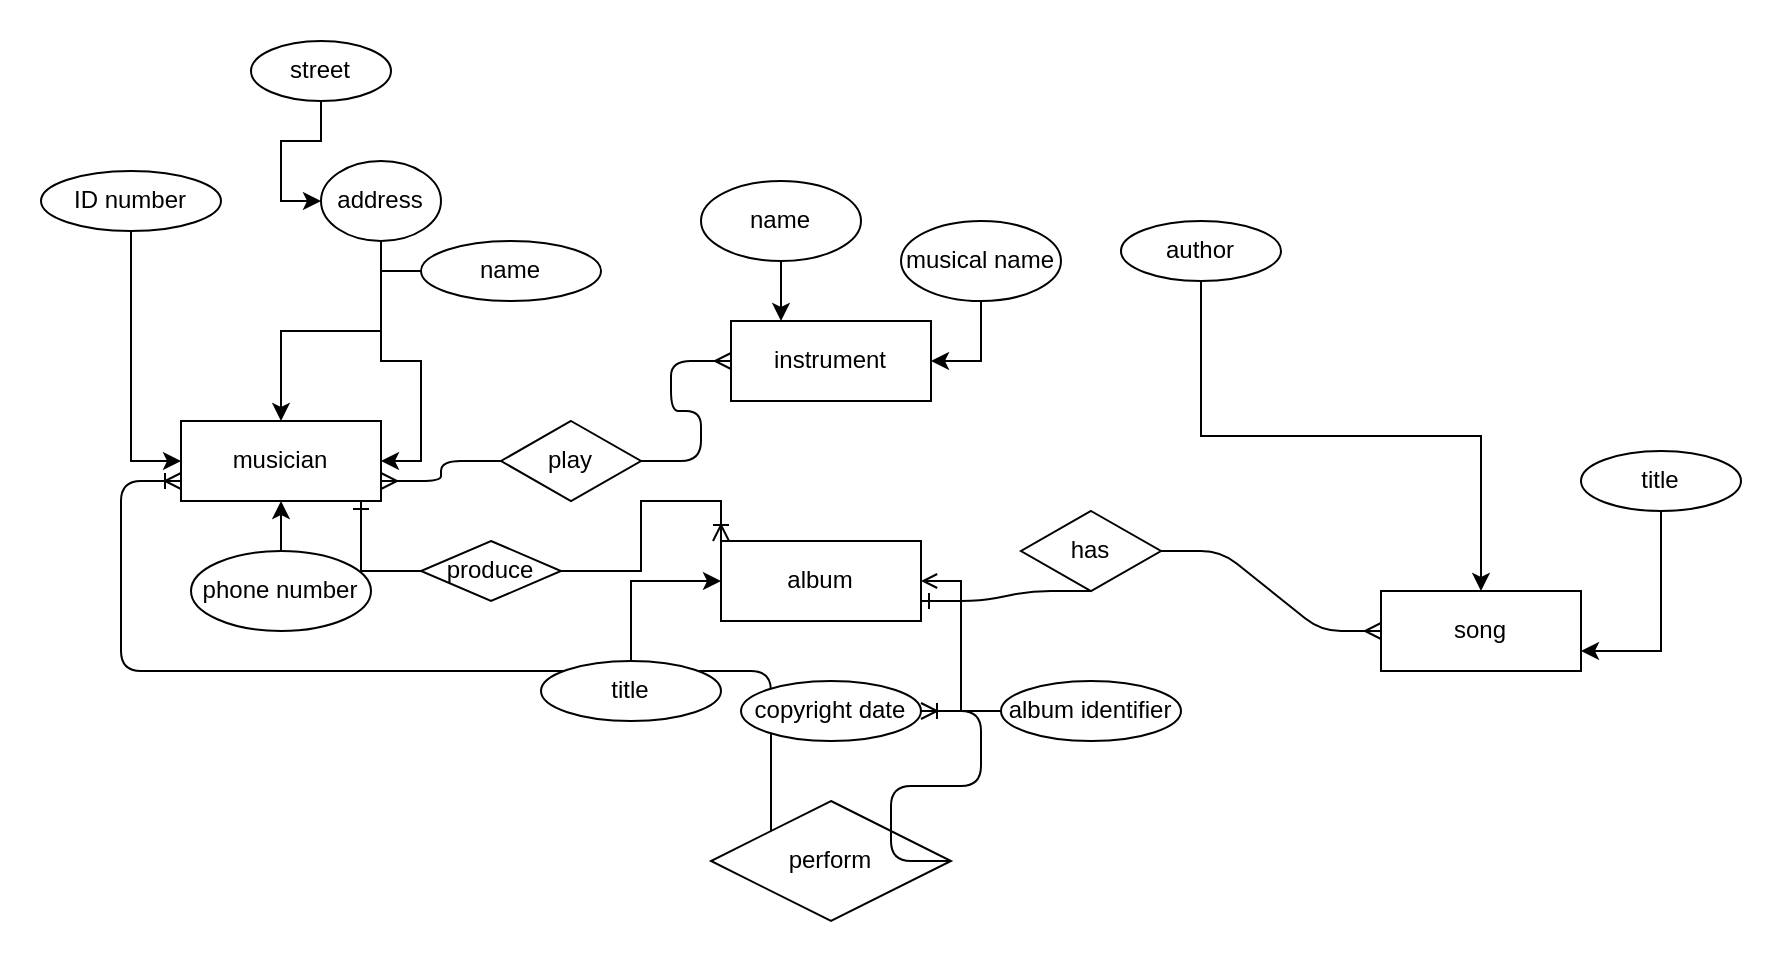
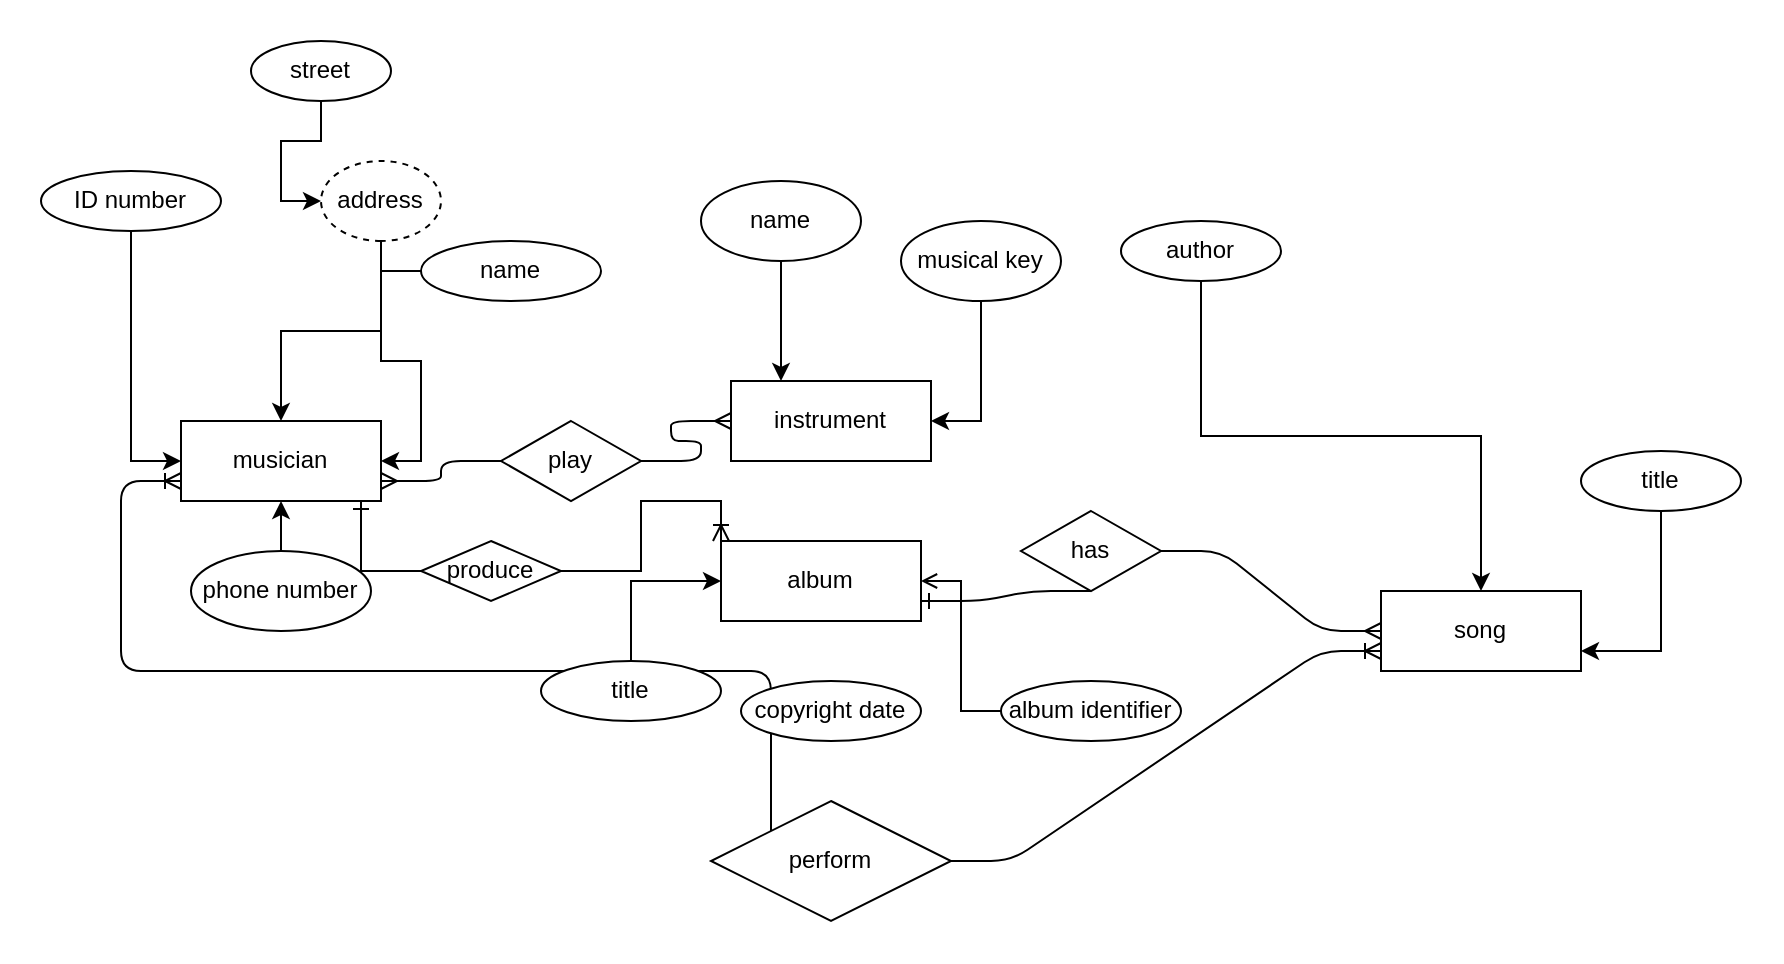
- <mxCell id="9" value="address" style="ellipse;whiteSpace=wrap;html=1;align=center;direction=south;" vertex="1" parent="1"><mxGeometry x="160" y="80" width="60" height="40" as="geometry" /></mxCell>
+ <mxCell id="9" value="address" style="ellipse;whiteSpace=wrap;html=1;align=center;direction=south;dashed=1;" vertex="1" parent="1"><mxGeometry x="160" y="80" width="60" height="40" as="geometry" /></mxCell>
- <mxCell id="19" value="musical name" style="ellipse;whiteSpace=wrap;html=1;align=center;" vertex="1" parent="1"><mxGeometry x="450" y="110" width="80" height="40" as="geometry" /></mxCell>
+ <mxCell id="19" value="musical key" style="ellipse;whiteSpace=wrap;html=1;align=center;" vertex="1" parent="1"><mxGeometry x="450" y="110" width="80" height="40" as="geometry" /></mxCell>
- <mxCell id="4" value=" instrument" style="whiteSpace=wrap;html=1;align=center;" vertex="1" parent="1"><mxGeometry x="365" y="160" width="100" height="40" as="geometry" /></mxCell>
+ <mxCell id="4" value=" instrument" style="whiteSpace=wrap;html=1;align=center;" vertex="1" parent="1"><mxGeometry x="365" y="190" width="100" height="40" as="geometry" /></mxCell>
- <mxCell id="37" value="" style="edgeStyle=entityRelationEdgeStyle;fontSize=12;html=1;endArrow=ERoneToMany;exitX=1;exitY=0.5;exitDx=0;exitDy=0;" edge="1" parent="1" source="36" target="22"><mxGeometry width="100" height="100" relative="1" as="geometry"><mxPoint x="485" y="440" as="sourcePoint" /><mxPoint x="680" y="350" as="targetPoint" /></mxGeometry></mxCell>
+ <mxCell id="37" value="" style="edgeStyle=entityRelationEdgeStyle;fontSize=12;html=1;endArrow=ERoneToMany;entryX=0;entryY=0.75;entryDx=0;entryDy=0;exitX=1;exitY=0.5;exitDx=0;exitDy=0;" edge="1" parent="1" source="36" target="25"><mxGeometry width="100" height="100" relative="1" as="geometry"><mxPoint x="485" y="440" as="sourcePoint" /><mxPoint x="680" y="350" as="targetPoint" /></mxGeometry></mxCell>
